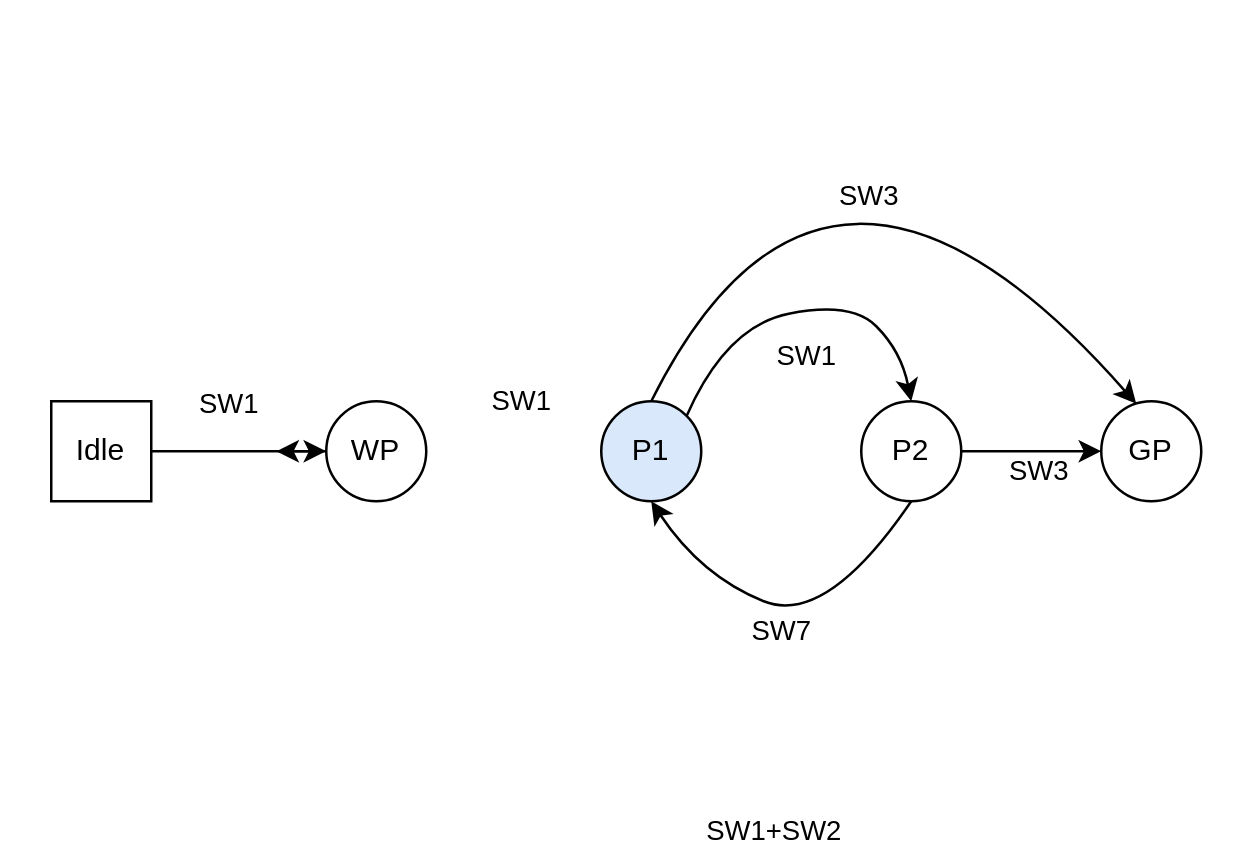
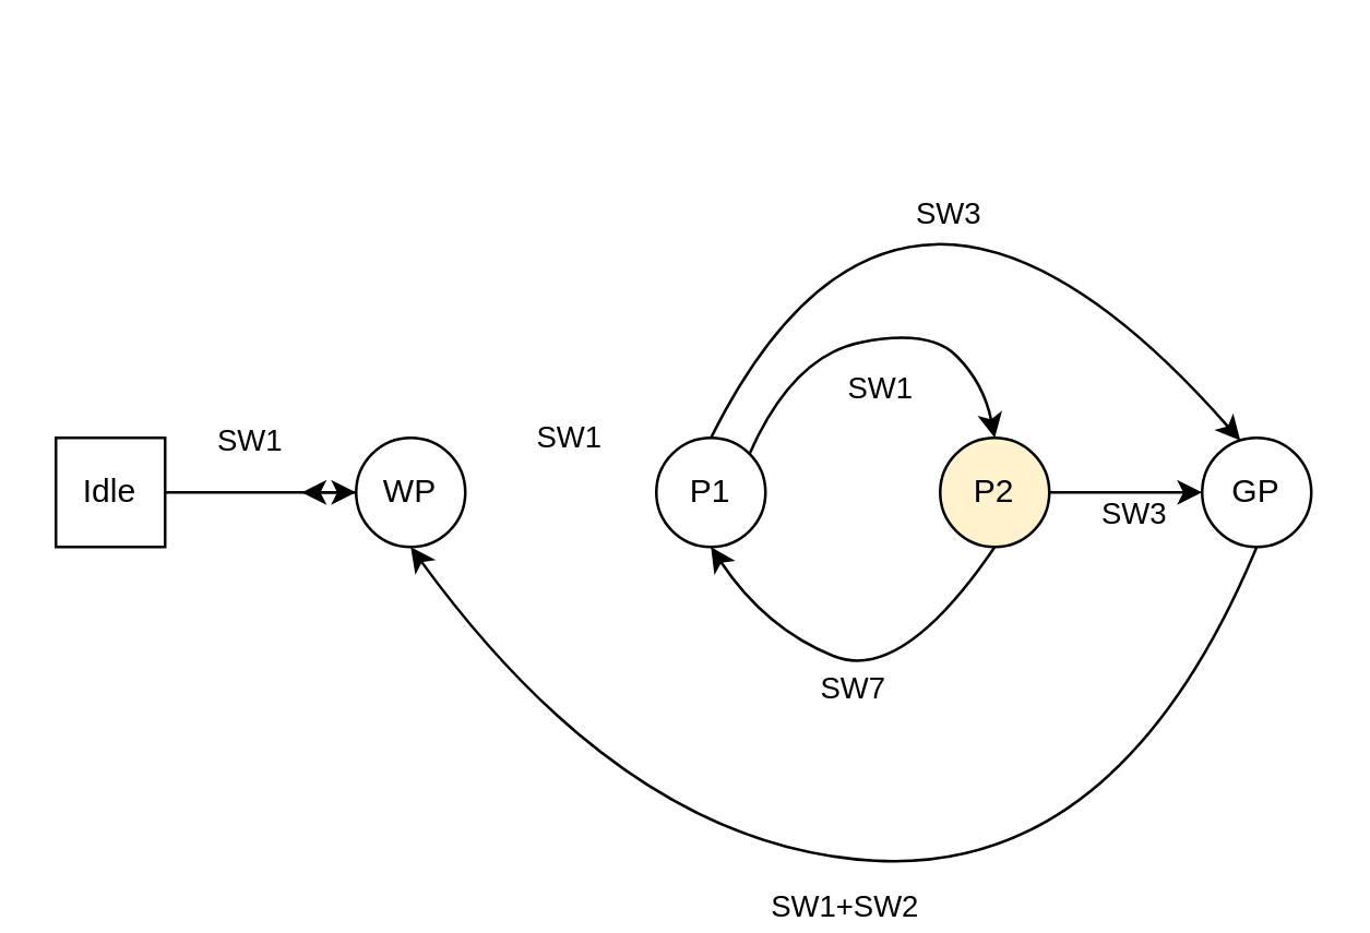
- <mxCell id="4" value="P1" style="ellipse;whiteSpace=wrap;html=1;aspect=fixed;fillColor=#dae8fc;" vertex="1" parent="1"><mxGeometry x="240" y="160" width="40" height="40" as="geometry" /></mxCell>
+ <mxCell id="4" value="P1" style="ellipse;whiteSpace=wrap;html=1;aspect=fixed;" vertex="1" parent="1"><mxGeometry x="240" y="160" width="40" height="40" as="geometry" /></mxCell>
- <mxCell id="6" value="P2" style="ellipse;whiteSpace=wrap;html=1;aspect=fixed;" vertex="1" parent="1"><mxGeometry x="344" y="160" width="40" height="40" as="geometry" /></mxCell>
+ <mxCell id="6" value="P2" style="ellipse;whiteSpace=wrap;html=1;aspect=fixed;fillColor=#fff2cc;" vertex="1" parent="1"><mxGeometry x="344" y="160" width="40" height="40" as="geometry" /></mxCell>
+ <mxCell id="9" value="" style="curved=1;endArrow=classic;html=1;rounded=0;entryX=0.5;entryY=1;entryDx=0;entryDy=0;exitX=0.5;exitY=1;exitDx=0;exitDy=0;" edge="1" parent="1" source="7" target="3"><mxGeometry width="50" height="50" relative="1" as="geometry"><mxPoint x="360" y="320" as="sourcePoint" /><mxPoint x="410" y="270" as="targetPoint" /><Array as="points"><mxPoint x="410" y="320" /><mxPoint x="230" y="310" /></Array></mxGeometry></mxCell>
